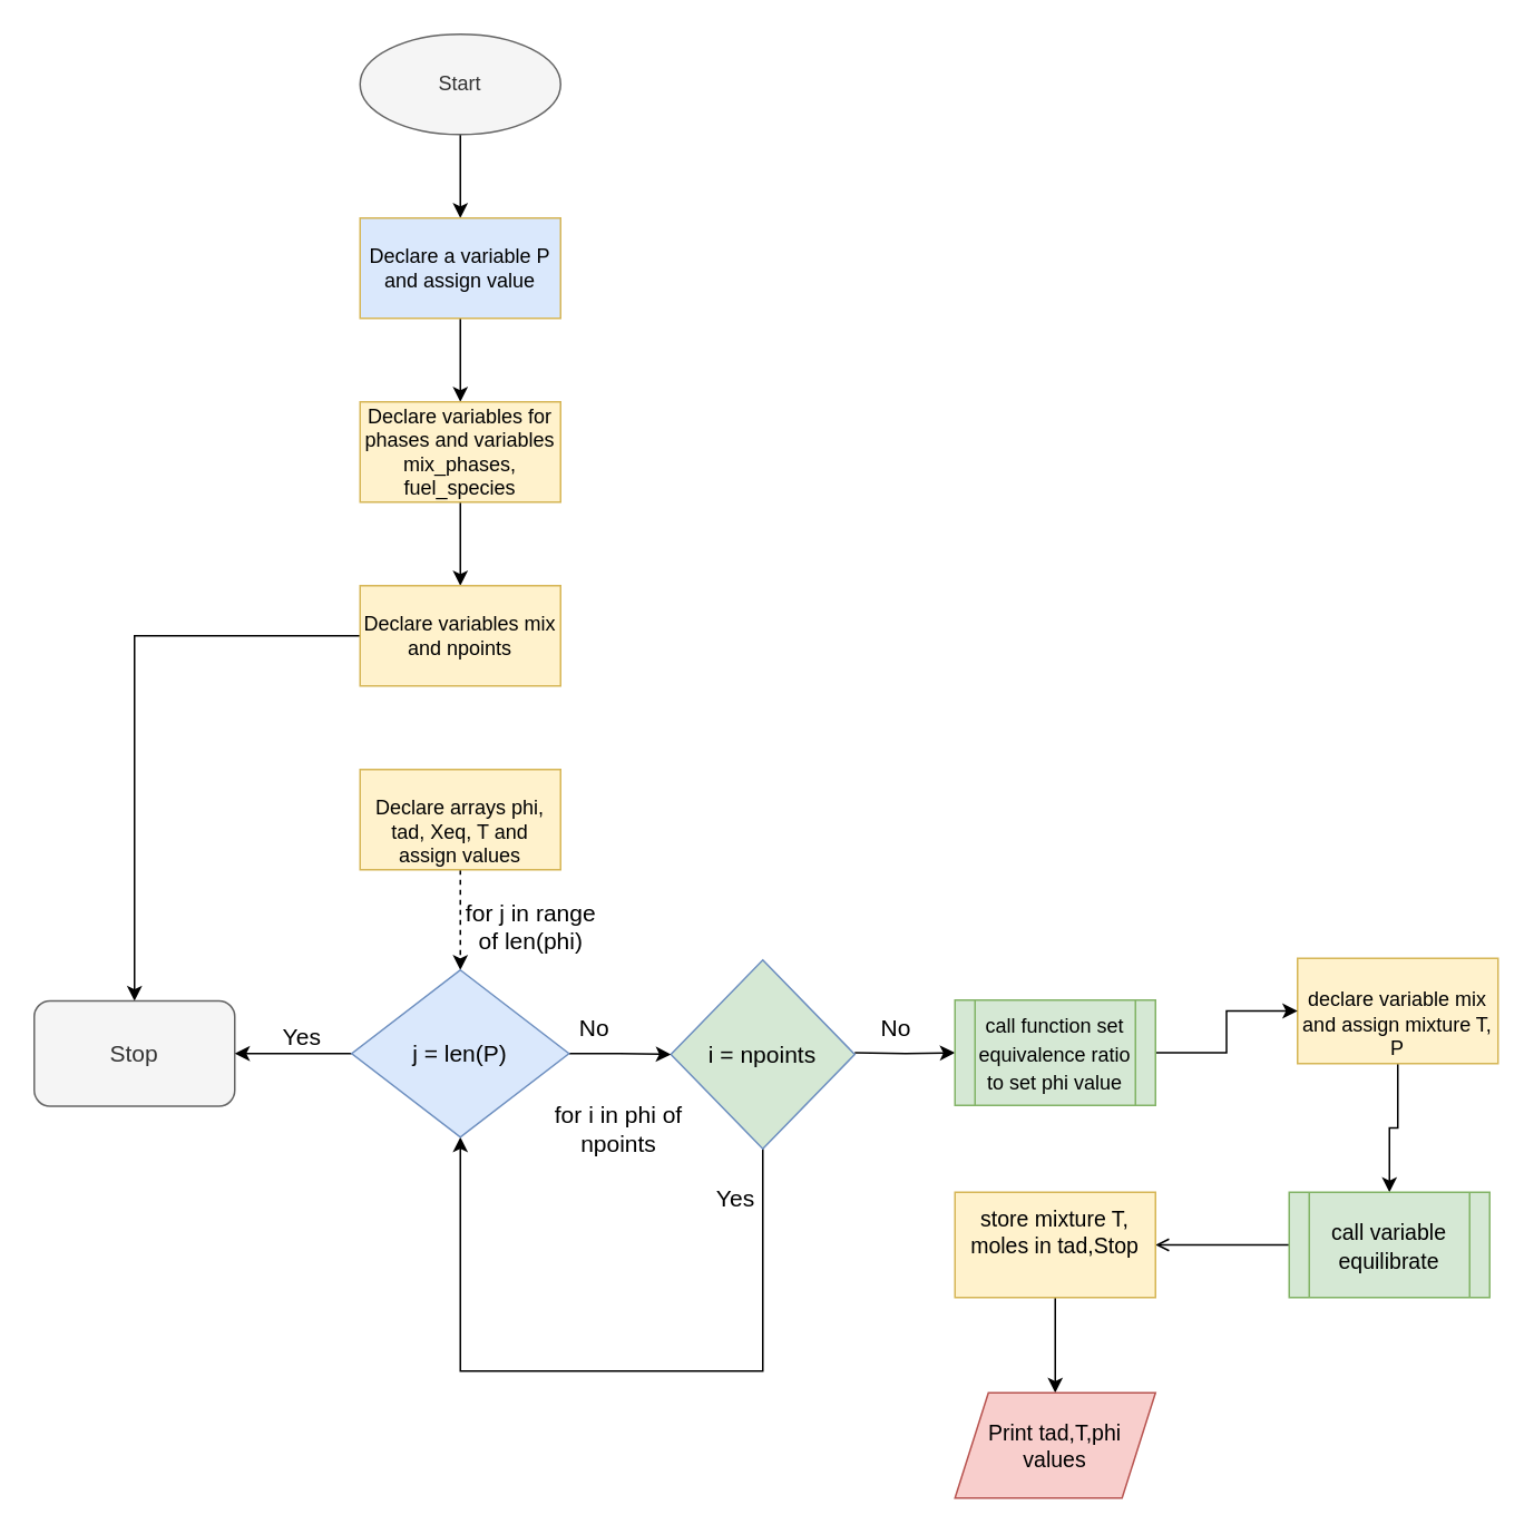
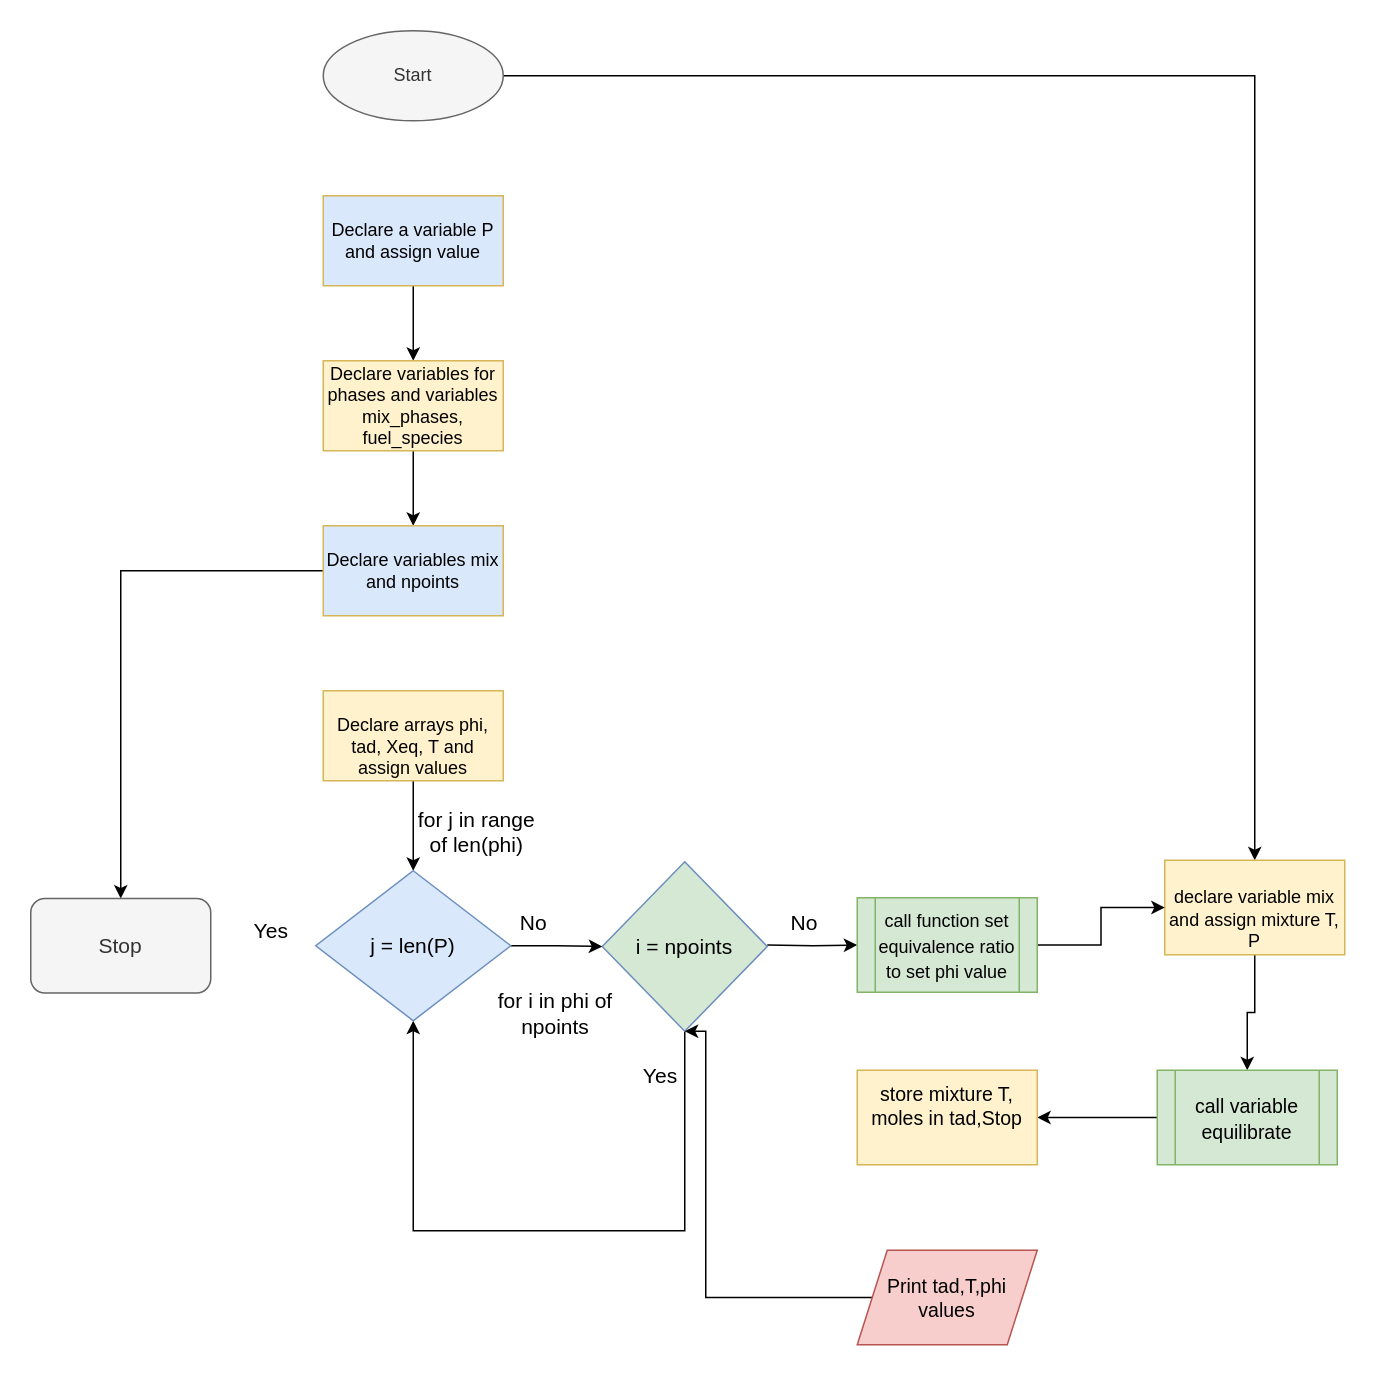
- <mxCell id="2" value="" style="edgeStyle=orthogonalEdgeStyle;rounded=0;orthogonalLoop=1;jettySize=auto;html=1;" parent="1" source="3" target="5" edge="1"><mxGeometry relative="1" as="geometry" /></mxCell>
+ <mxCell id="2" value="" style="edgeStyle=orthogonalEdgeStyle;rounded=0;orthogonalLoop=1;jettySize=auto;html=1;" parent="1" source="3" target="17" edge="1"><mxGeometry relative="1" as="geometry" /></mxCell>
- <mxCell id="9" value="Declare variables mix and npoints" style="whiteSpace=wrap;html=1;rounded=0;fillColor=#fff2cc;strokeColor=#d6b656;" parent="1" vertex="1"><mxGeometry x="215" y="350" width="120" height="60" as="geometry" /></mxCell>
+ <mxCell id="9" value="Declare variables mix and npoints" style="whiteSpace=wrap;html=1;rounded=0;fillColor=#dae8fc;strokeColor=#d6b656;" parent="1" vertex="1"><mxGeometry x="215" y="350" width="120" height="60" as="geometry" /></mxCell>
- <mxCell id="10" value="" style="edgeStyle=orthogonalEdgeStyle;rounded=0;orthogonalLoop=1;jettySize=auto;html=1;dashed=1;" parent="1" source="11" target="31" edge="1"><mxGeometry relative="1" as="geometry" /></mxCell>
+ <mxCell id="10" value="" style="edgeStyle=orthogonalEdgeStyle;rounded=0;orthogonalLoop=1;jettySize=auto;html=1;" parent="1" source="11" target="31" edge="1"><mxGeometry relative="1" as="geometry" /></mxCell>
- <mxCell id="29" value="" style="edgeStyle=orthogonalEdgeStyle;rounded=0;orthogonalLoop=1;jettySize=auto;html=1;fontSize=13;" parent="1" source="31" target="23" edge="1"><mxGeometry relative="1" as="geometry" /></mxCell>
- <mxCell id="18" value="" style="edgeStyle=orthogonalEdgeStyle;rounded=0;orthogonalLoop=1;jettySize=auto;html=1;fontSize=14;endArrow=open;" parent="1" source="19" target="26" edge="1"><mxGeometry relative="1" as="geometry" /></mxCell>
+ <mxCell id="18" value="" style="edgeStyle=orthogonalEdgeStyle;rounded=0;orthogonalLoop=1;jettySize=auto;html=1;fontSize=14;" parent="1" source="19" target="26" edge="1"><mxGeometry relative="1" as="geometry" /></mxCell>
- <mxCell id="25" value="" style="edgeStyle=orthogonalEdgeStyle;rounded=0;orthogonalLoop=1;jettySize=auto;html=1;fontSize=13;" parent="1" source="26" target="28" edge="1"><mxGeometry relative="1" as="geometry" /></mxCell>
+ <mxCell id="27" style="edgeStyle=orthogonalEdgeStyle;rounded=0;orthogonalLoop=1;jettySize=auto;html=1;entryX=0.5;entryY=1;entryDx=0;entryDy=0;fontSize=14;" parent="1" source="28" target="14" edge="1"><mxGeometry relative="1" as="geometry"><Array as="points"><mxPoint x="470" y="865" /><mxPoint x="470" y="687" /></Array></mxGeometry></mxCell>
